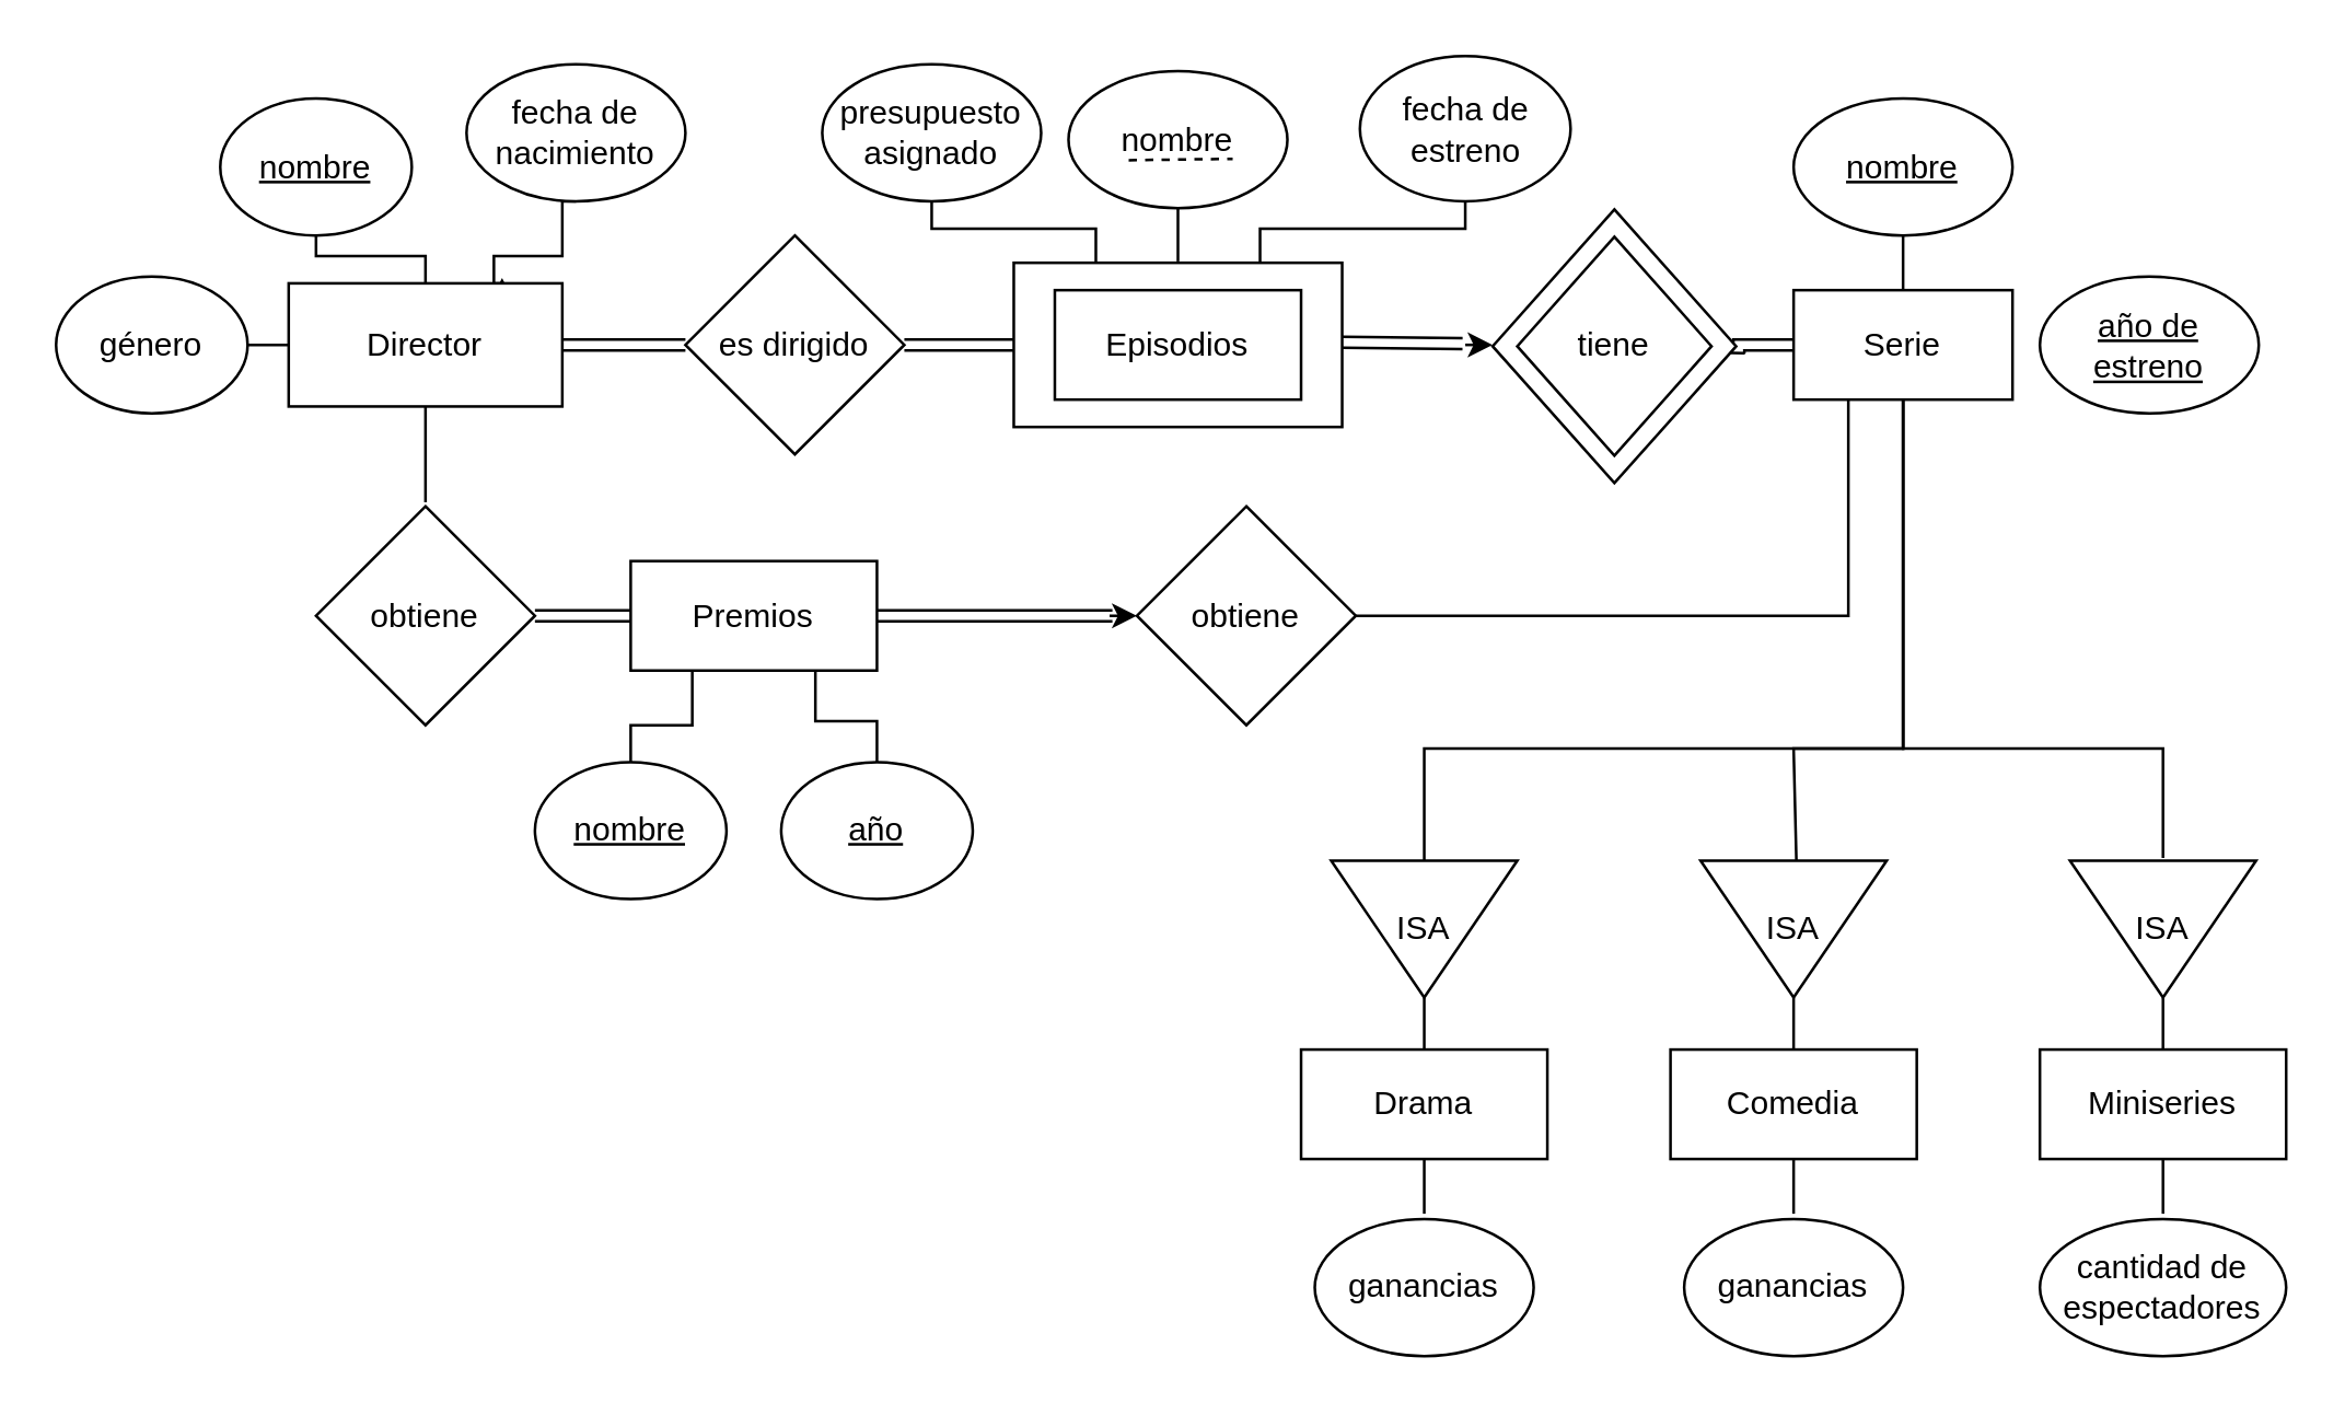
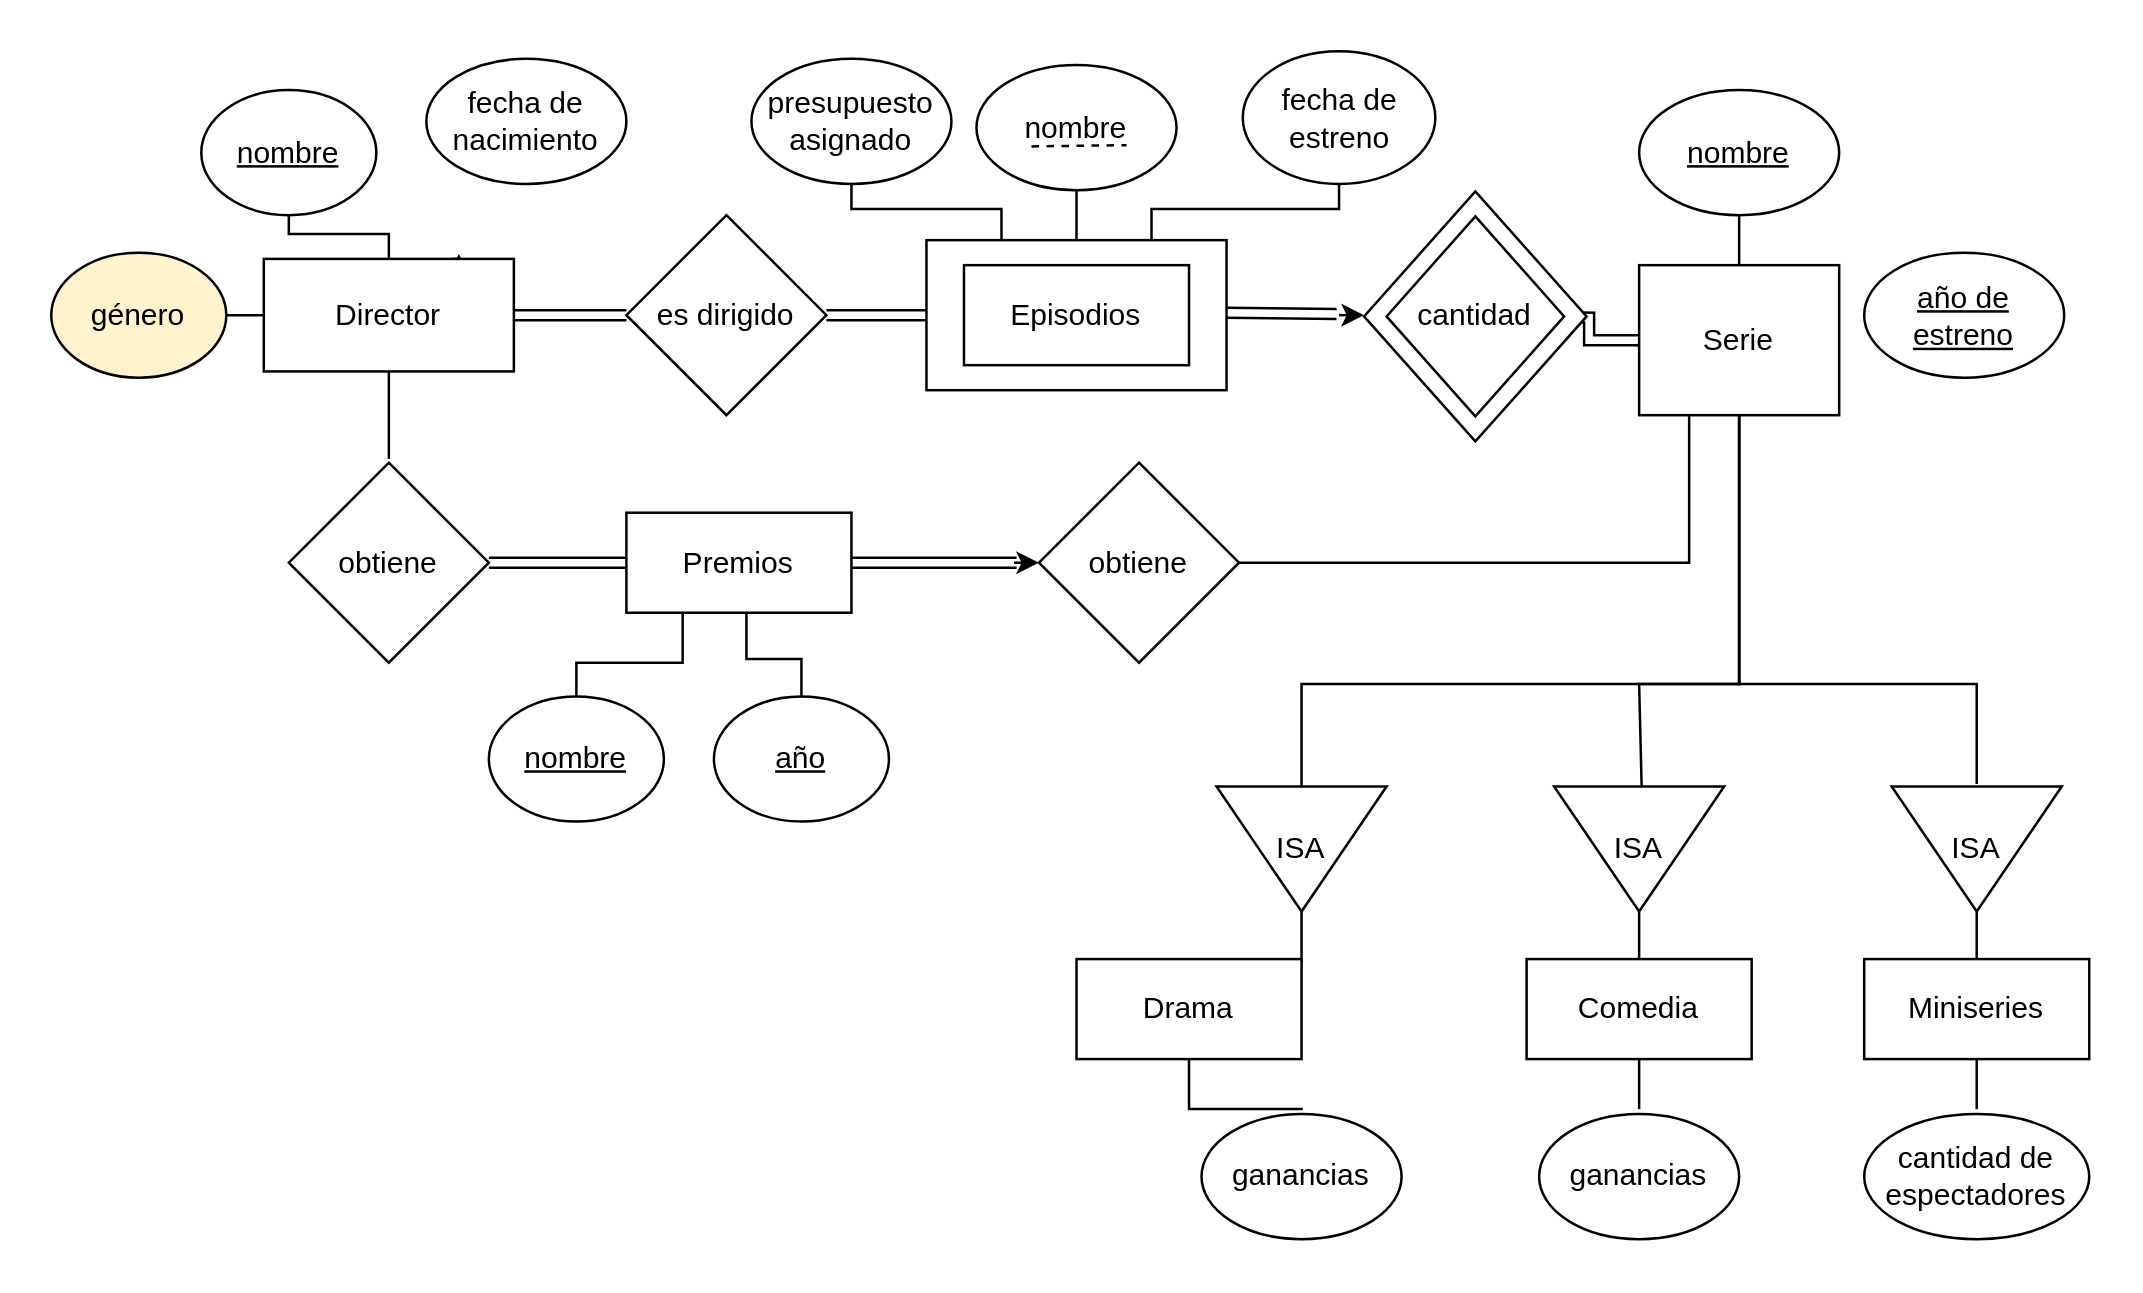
- <mxCell id="41" style="edgeStyle=orthogonalEdgeStyle;rounded=0;orthogonalLoop=1;jettySize=auto;html=1;exitX=0.5;exitY=1;exitDx=0;exitDy=0;entryX=0.75;entryY=0;entryDx=0;entryDy=0;endArrow=none;endFill=0;" edge="1" parent="1" source="42" target="16"><mxGeometry relative="1" as="geometry"><Array as="points"><mxPoint x="205" y="93" /><mxPoint x="180" y="93" /></Array></mxGeometry></mxCell>
- <mxCell id="40" value="género" style="ellipse;whiteSpace=wrap;html=1;" vertex="1" parent="1"><mxGeometry x="20" y="100.5" width="70" height="50" as="geometry" /></mxCell>
+ <mxCell id="40" value="género" style="ellipse;whiteSpace=wrap;html=1;fillColor=#fff2cc;" vertex="1" parent="1"><mxGeometry x="20" y="100.5" width="70" height="50" as="geometry" /></mxCell>
- <mxCell id="6" value="Serie" style="rounded=0;whiteSpace=wrap;html=1;" vertex="1" parent="1"><mxGeometry x="655" y="105.5" width="80" height="40" as="geometry" /></mxCell>
+ <mxCell id="6" value="Serie" style="rounded=0;whiteSpace=wrap;html=1;" vertex="1" parent="1"><mxGeometry x="655" y="105.5" width="80" height="60" as="geometry" /></mxCell>
- <mxCell id="62" value="tiene" style="rhombus;whiteSpace=wrap;html=1;" vertex="1" parent="1"><mxGeometry x="554" y="86" width="71" height="80" as="geometry" /></mxCell>
+ <mxCell id="62" value="cantidad" style="rhombus;whiteSpace=wrap;html=1;" vertex="1" parent="1"><mxGeometry x="554" y="86" width="71" height="80" as="geometry" /></mxCell>
- <mxCell id="26" value="Premios" style="rounded=0;whiteSpace=wrap;html=1;" vertex="1" parent="1"><mxGeometry x="230" y="204.5" width="90" height="40" as="geometry" /></mxCell>
+ <mxCell id="26" value="Premios" style="rounded=0;whiteSpace=wrap;html=1;" vertex="1" parent="1"><mxGeometry x="250" y="204.5" width="90" height="40" as="geometry" /></mxCell>
- <mxCell id="51" value="Drama" style="rounded=0;whiteSpace=wrap;html=1;" vertex="1" parent="1"><mxGeometry x="475" y="383" width="90" height="40" as="geometry" /></mxCell>
+ <mxCell id="51" value="Drama" style="rounded=0;whiteSpace=wrap;html=1;" vertex="1" parent="1"><mxGeometry x="430" y="383" width="90" height="40" as="geometry" /></mxCell>
